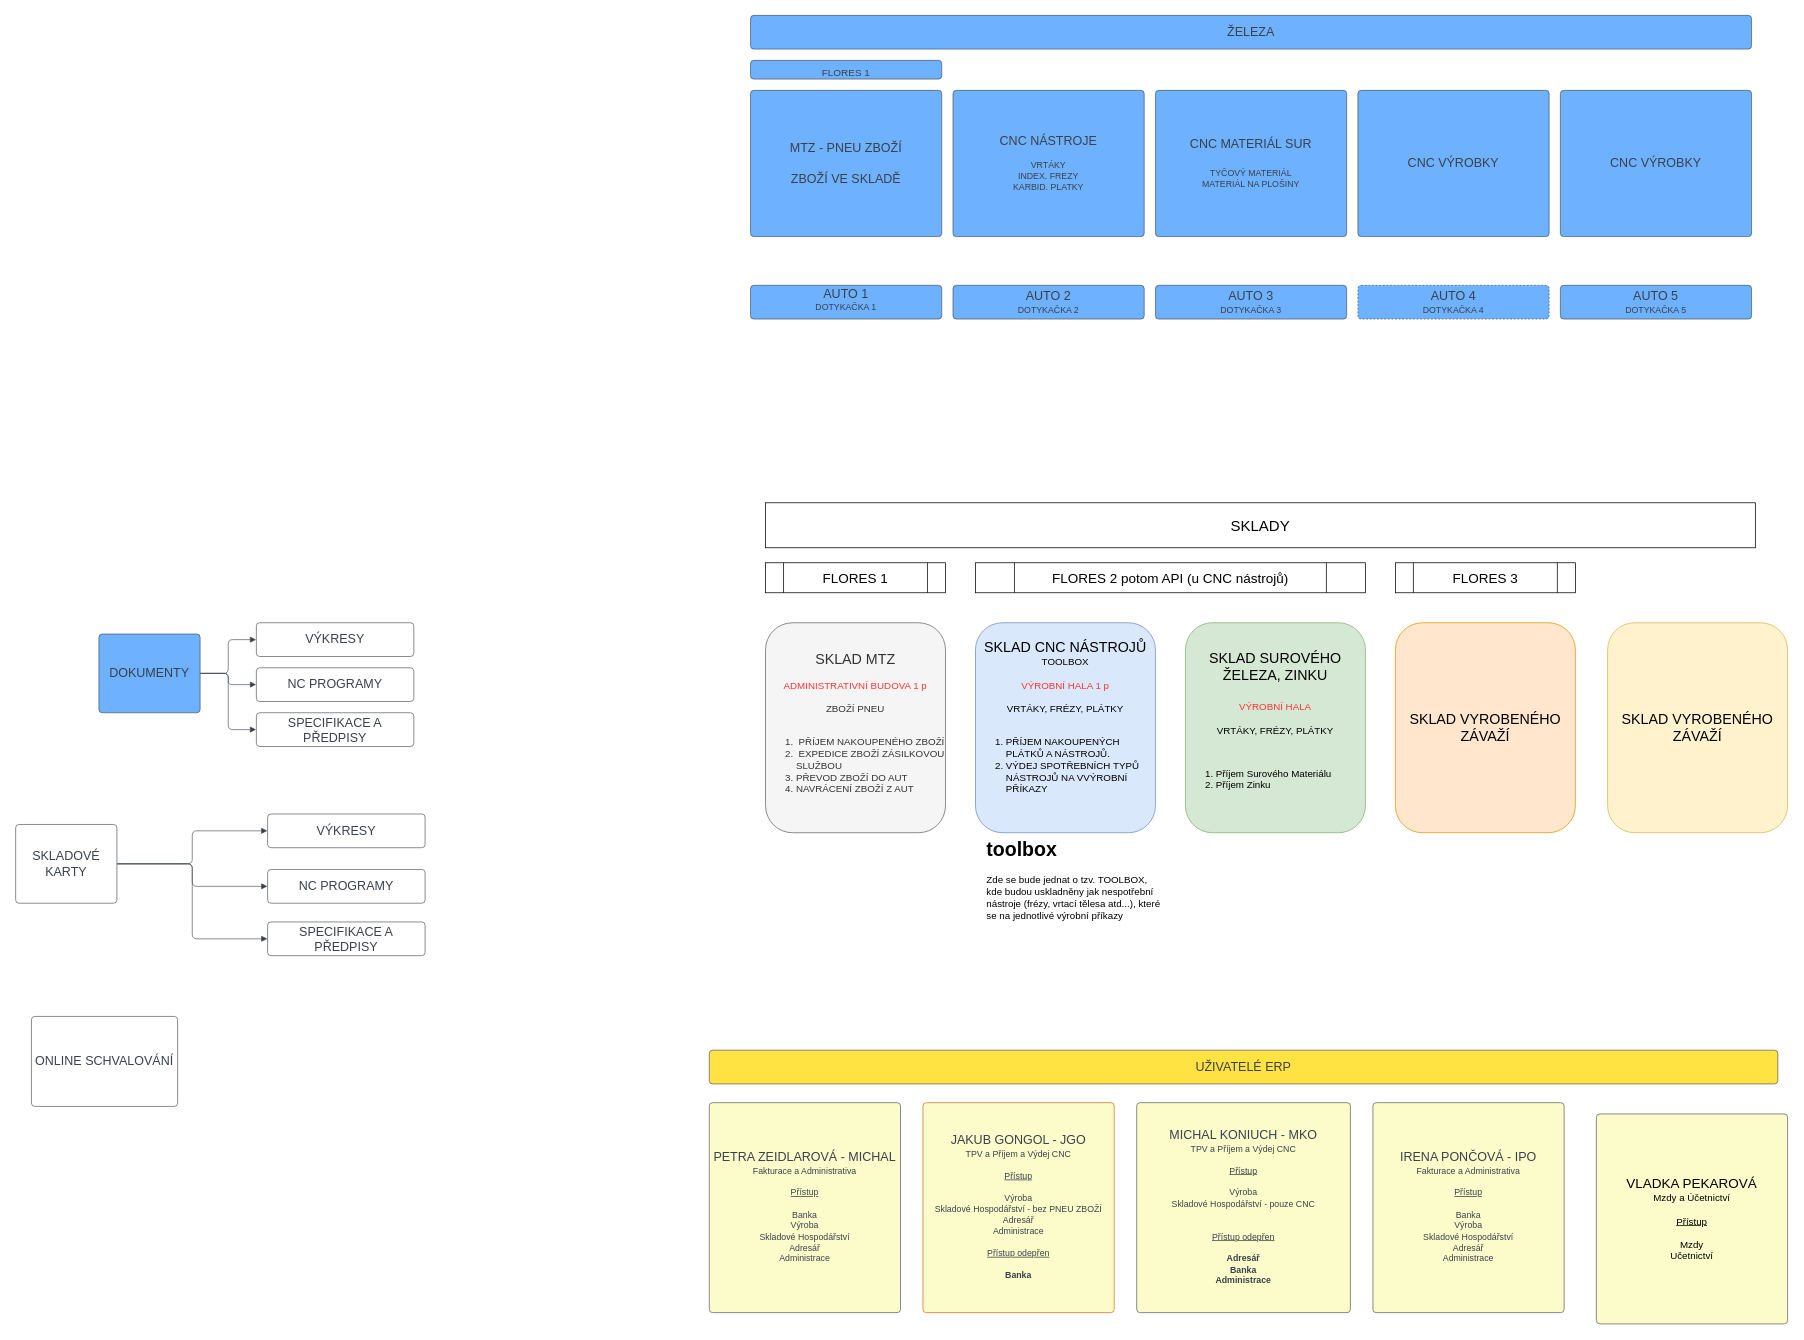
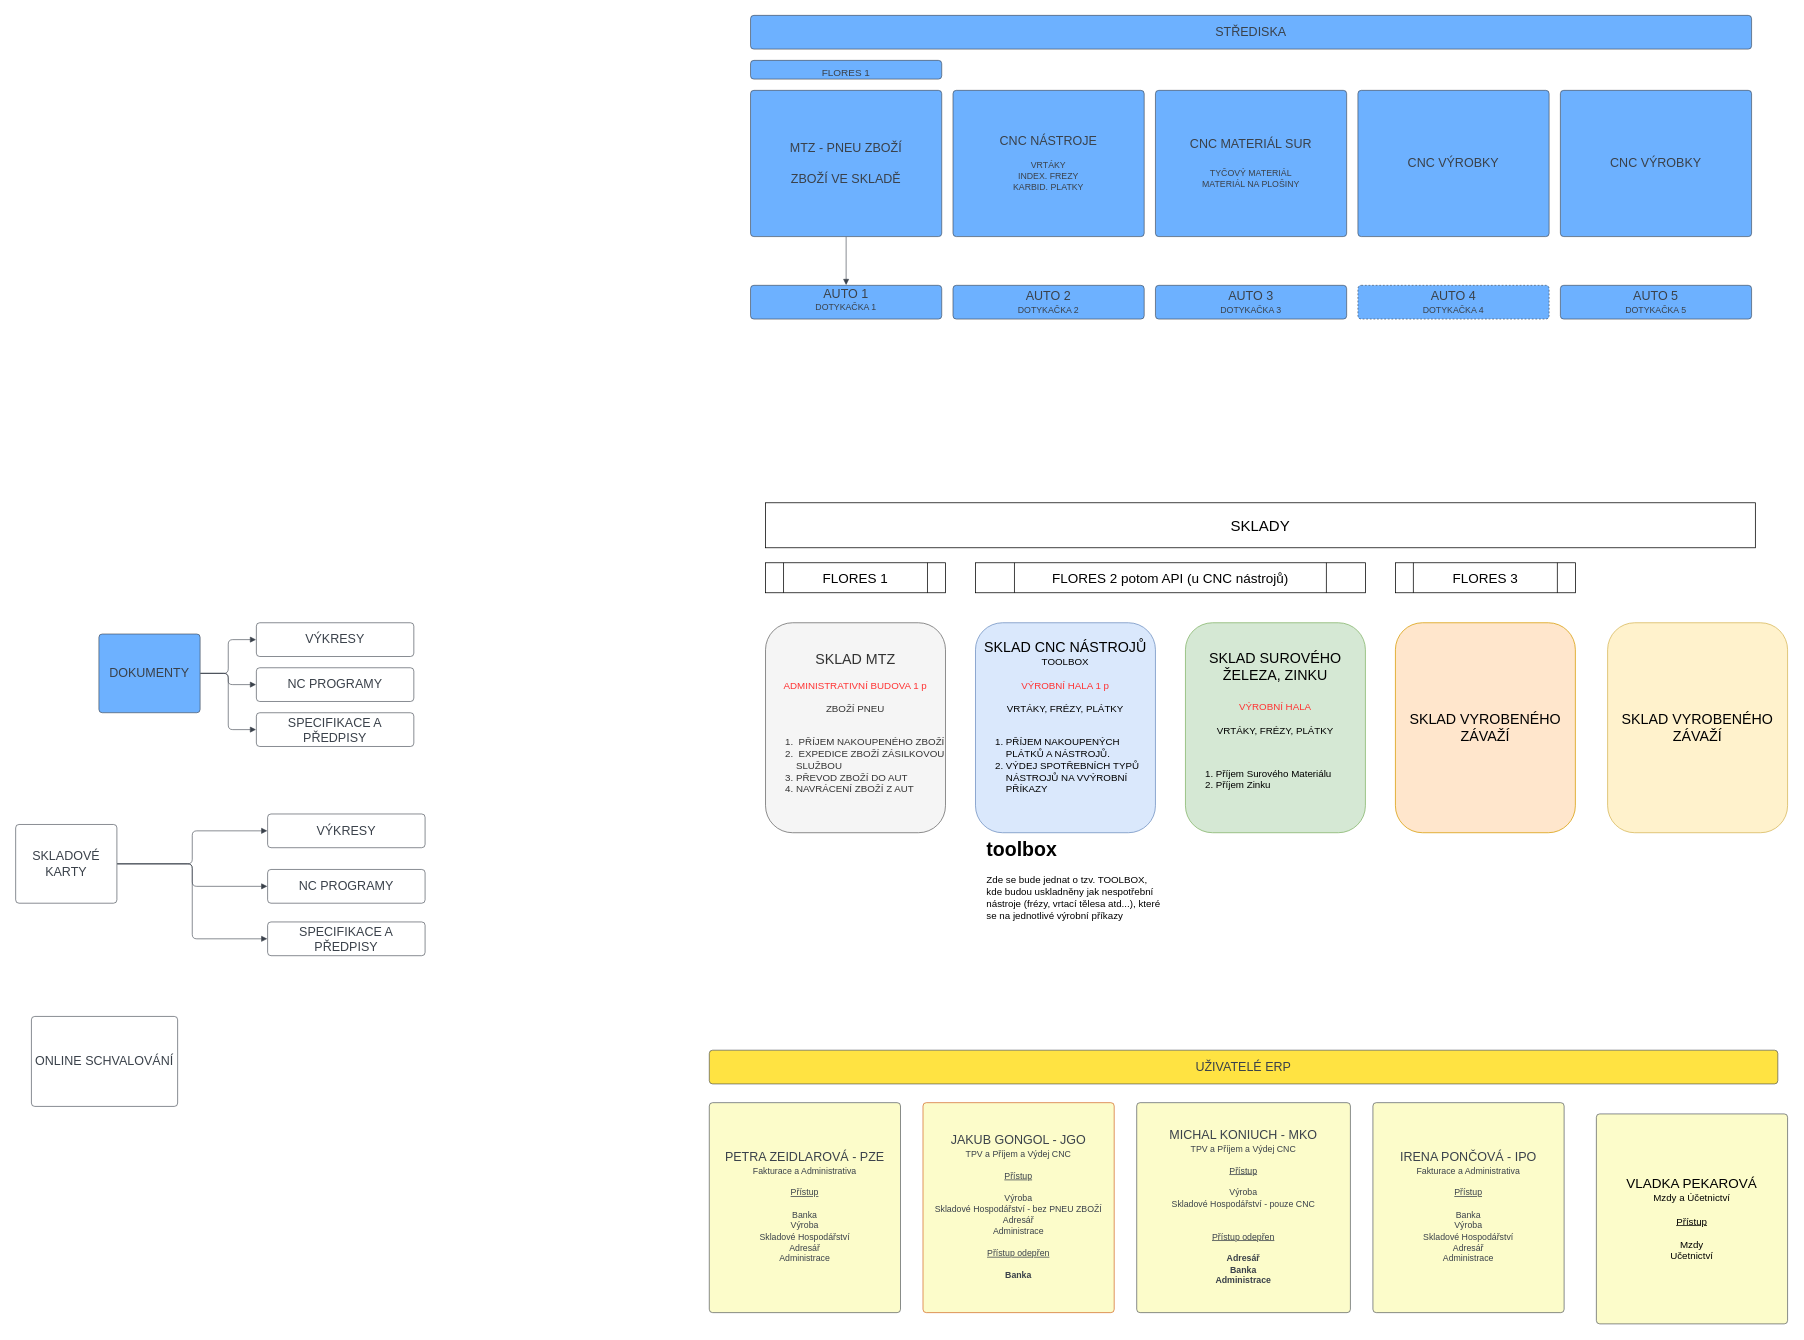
- <mxCell id="2" value="ŽELEZA" style="html=1;overflow=block;blockSpacing=1;whiteSpace=wrap;fontSize=16.7;fontColor=#3a414a;spacing=9;strokeColor=#3a414a;strokeOpacity=100;fillOpacity=100;rounded=1;absoluteArcSize=1;arcSize=9;fillColor=#6db1ff;strokeWidth=0.8;" vertex="1" parent="1"><mxGeometry x="1000" y="20" width="1335" height="45" as="geometry" /></mxCell>
+ <mxCell id="2" value="STŘEDISKA" style="html=1;overflow=block;blockSpacing=1;whiteSpace=wrap;fontSize=16.7;fontColor=#3a414a;spacing=9;strokeColor=#3a414a;strokeOpacity=100;fillOpacity=100;rounded=1;absoluteArcSize=1;arcSize=9;fillColor=#6db1ff;strokeWidth=0.8;" vertex="1" parent="1"><mxGeometry x="1000" y="20" width="1335" height="45" as="geometry" /></mxCell>
+ <mxCell id="13" value="" style="html=1;jettySize=18;whiteSpace=wrap;overflow=block;blockSpacing=1;fontSize=13;strokeColor=#3a414a;strokeOpacity=100;strokeWidth=0.8;rounded=1;arcSize=12;edgeStyle=orthogonalEdgeStyle;startArrow=none;endArrow=block;endFill=1;exitX=0.5;exitY=1.002;exitPerimeter=0;entryX=0.5;entryY=-0.008;entryPerimeter=0;" edge="1" parent="1" source="3" target="8"><mxGeometry width="100" height="100" relative="1" as="geometry"><Array as="points" /></mxGeometry></mxCell>
- <mxCell id="17" value="&lt;div style=&quot;display: flex; justify-content: center; text-align: center; align-items: baseline; font-size: 0; line-height: 1.25;margin-top: -2px;&quot;&gt;&lt;span&gt;&lt;span style=&quot;font-size:16.7px;color:#3a414a;&quot;&gt;PETRA ZEIDLAROVÁ - MICHAL&#10;&lt;/span&gt;&lt;span style=&quot;font-size:11.7px;color:#3a414a;&quot;&gt;&lt;span style=&quot;font-size:11.7px;color:#3a414a;&quot;&gt;Fakturace a Administrativa&#10;&#10;&lt;/span&gt;&lt;span style=&quot;font-size:11.7px;color:#3a414a;text-decoration: underline;&quot;&gt;Přístup&#10;&lt;/span&gt;&#10;Banka&#10;Výroba&#10;Skladové Hospodářství&#10;Adresář&#10;Administrace&#10;&lt;/span&gt;&lt;/span&gt;&lt;/div&gt;" style="html=1;overflow=block;blockSpacing=1;whiteSpace=wrap;fontSize=13;spacing=3.8;strokeColor=#3a414a;strokeOpacity=100;fillOpacity=100;rounded=1;absoluteArcSize=1;arcSize=9;fillColor=#fcfcca;strokeWidth=0.8;" vertex="1" parent="1"><mxGeometry x="945" y="1470" width="255" height="280" as="geometry" /></mxCell>
+ <mxCell id="17" value="&lt;div style=&quot;display: flex; justify-content: center; text-align: center; align-items: baseline; font-size: 0; line-height: 1.25;margin-top: -2px;&quot;&gt;&lt;span&gt;&lt;span style=&quot;font-size:16.7px;color:#3a414a;&quot;&gt;PETRA ZEIDLAROVÁ - PZE&#10;&lt;/span&gt;&lt;span style=&quot;font-size:11.7px;color:#3a414a;&quot;&gt;&lt;span style=&quot;font-size:11.7px;color:#3a414a;&quot;&gt;Fakturace a Administrativa&#10;&#10;&lt;/span&gt;&lt;span style=&quot;font-size:11.7px;color:#3a414a;text-decoration: underline;&quot;&gt;Přístup&#10;&lt;/span&gt;&#10;Banka&#10;Výroba&#10;Skladové Hospodářství&#10;Adresář&#10;Administrace&#10;&lt;/span&gt;&lt;/span&gt;&lt;/div&gt;" style="html=1;overflow=block;blockSpacing=1;whiteSpace=wrap;fontSize=13;spacing=3.8;strokeColor=#3a414a;strokeOpacity=100;fillOpacity=100;rounded=1;absoluteArcSize=1;arcSize=9;fillColor=#fcfcca;strokeWidth=0.8;" vertex="1" parent="1"><mxGeometry x="945" y="1470" width="255" height="280" as="geometry" /></mxCell>
